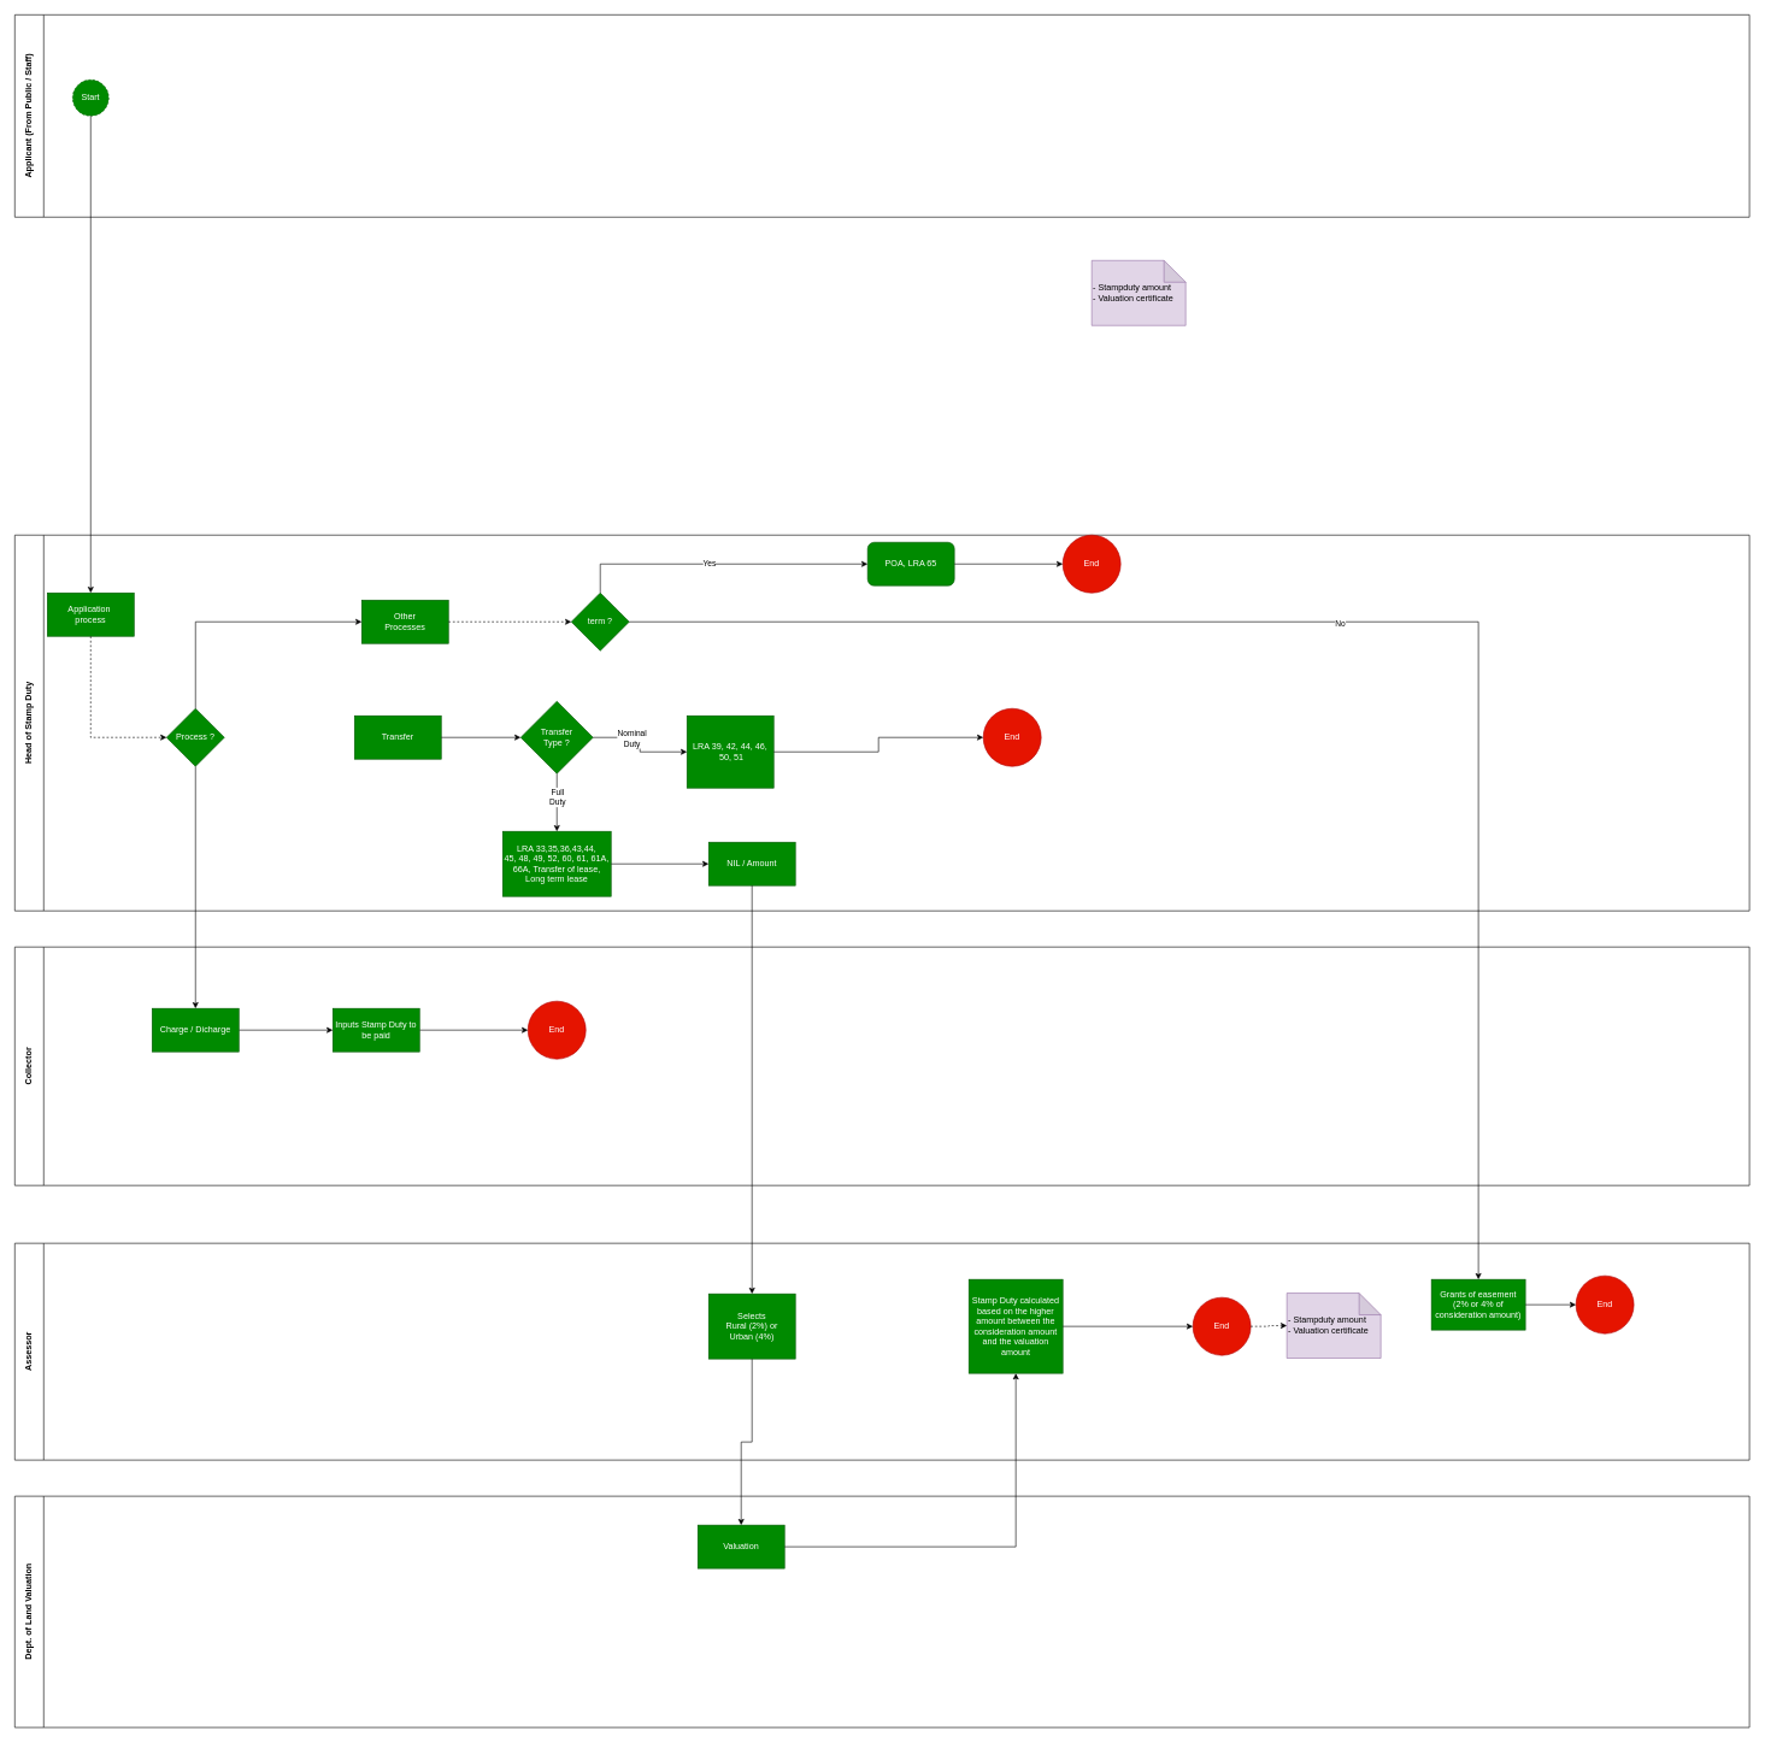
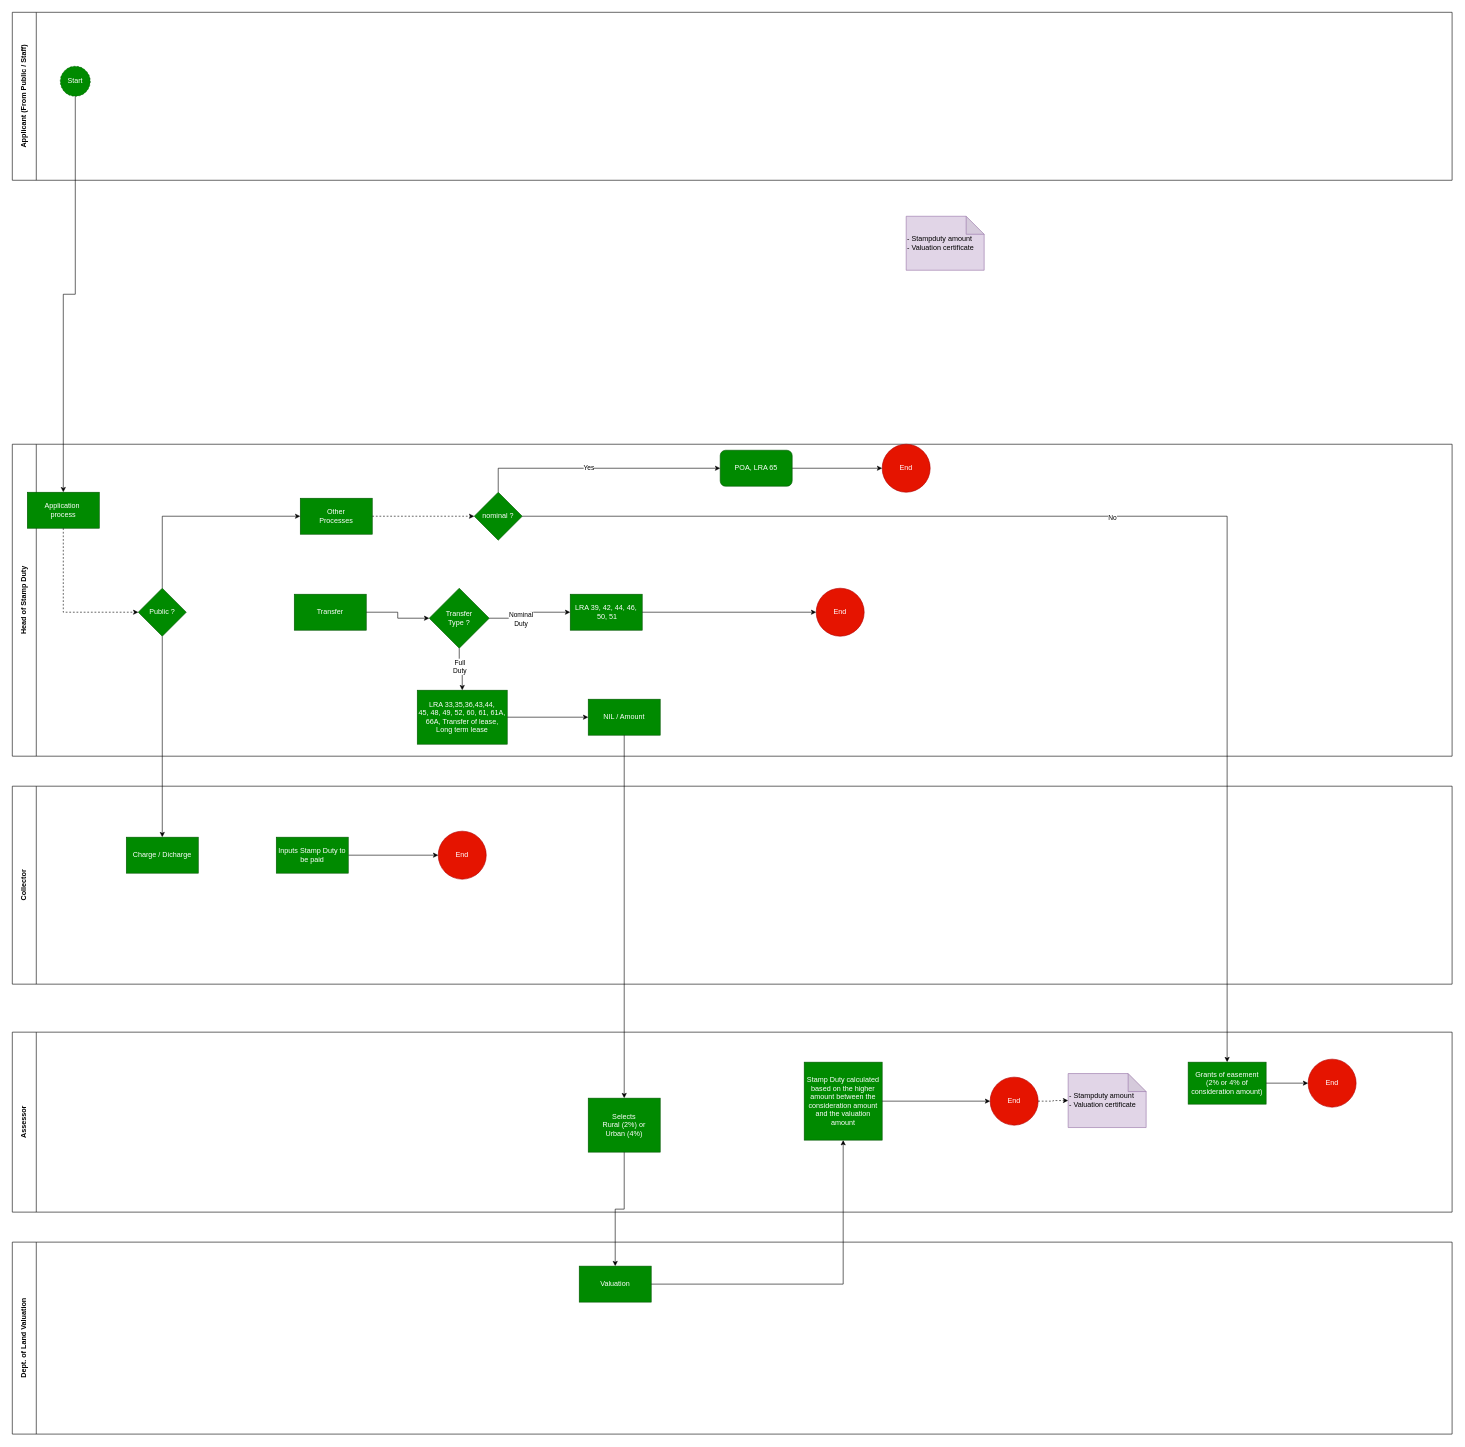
- <mxCell id="5" value="Application&amp;nbsp;&lt;br&gt;process" style="whiteSpace=wrap;html=1;fillColor=#008a00;strokeColor=#005700;fontColor=#ffffff;" vertex="1" parent="4"><mxGeometry x="45" y="80" width="120" height="60" as="geometry" /></mxCell>
+ <mxCell id="5" value="Application&amp;nbsp;&lt;br&gt;process" style="whiteSpace=wrap;html=1;fillColor=#008a00;strokeColor=#005700;fontColor=#ffffff;" vertex="1" parent="4"><mxGeometry x="25" y="80" width="120" height="60" as="geometry" /></mxCell>
- <mxCell id="23" value="term ?" style="rhombus;whiteSpace=wrap;html=1;fillColor=#008a00;strokeColor=#005700;fontColor=#ffffff;" vertex="1" parent="4"><mxGeometry x="770" y="80" width="80" height="80" as="geometry" /></mxCell>
+ <mxCell id="23" value="nominal ?" style="rhombus;whiteSpace=wrap;html=1;fillColor=#008a00;strokeColor=#005700;fontColor=#ffffff;" vertex="1" parent="4"><mxGeometry x="770" y="80" width="80" height="80" as="geometry" /></mxCell>
- <mxCell id="9" value="Process ?" style="rhombus;whiteSpace=wrap;html=1;fillColor=#008a00;strokeColor=#005700;fontColor=#ffffff;" vertex="1" parent="4"><mxGeometry x="210" y="240" width="80" height="80" as="geometry" /></mxCell>
+ <mxCell id="9" value="Public ?" style="rhombus;whiteSpace=wrap;html=1;fillColor=#008a00;strokeColor=#005700;fontColor=#ffffff;" vertex="1" parent="4"><mxGeometry x="210" y="240" width="80" height="80" as="geometry" /></mxCell>
- <mxCell id="7" value="Transfer&lt;br&gt;Type ?" style="rhombus;whiteSpace=wrap;html=1;fillColor=#008a00;strokeColor=#005700;fontColor=#ffffff;" vertex="1" parent="4"><mxGeometry x="700" y="230" width="100" height="100" as="geometry" /></mxCell>
+ <mxCell id="7" value="Transfer&lt;br&gt;Type ?" style="rhombus;whiteSpace=wrap;html=1;fillColor=#008a00;strokeColor=#005700;fontColor=#ffffff;" vertex="1" parent="4"><mxGeometry x="695" y="240" width="100" height="100" as="geometry" /></mxCell>
- <mxCell id="11" value="LRA 39, 42, 44, 46,&lt;br&gt;&amp;nbsp;50, 51" style="whiteSpace=wrap;html=1;fillColor=#008a00;strokeColor=#005700;fontColor=#ffffff;" vertex="1" parent="4"><mxGeometry x="930" y="250" width="120" height="100" as="geometry" /></mxCell>
+ <mxCell id="11" value="LRA 39, 42, 44, 46,&lt;br&gt;&amp;nbsp;50, 51" style="whiteSpace=wrap;html=1;fillColor=#008a00;strokeColor=#005700;fontColor=#ffffff;" vertex="1" parent="4"><mxGeometry x="930" y="250" width="120" height="60" as="geometry" /></mxCell>
- <mxCell id="31" value="" style="edgeStyle=orthogonalEdgeStyle;rounded=0;orthogonalLoop=1;jettySize=auto;html=1;" edge="1" parent="30" source="32" target="35"><mxGeometry relative="1" as="geometry" /></mxCell>
- <mxCell id="44" value="Selects &lt;br&gt;Rural (2%) or &lt;br&gt;Urban (4%)" style="whiteSpace=wrap;html=1;fillColor=#008a00;strokeColor=#005700;fontColor=#ffffff;" vertex="1" parent="42"><mxGeometry x="960" y="70" width="120" height="90" as="geometry" /></mxCell>
+ <mxCell id="44" value="Selects &lt;br&gt;Rural (2%) or &lt;br&gt;Urban (4%)" style="whiteSpace=wrap;html=1;fillColor=#008a00;strokeColor=#005700;fontColor=#ffffff;" vertex="1" parent="42"><mxGeometry x="960" y="110" width="120" height="90" as="geometry" /></mxCell>
